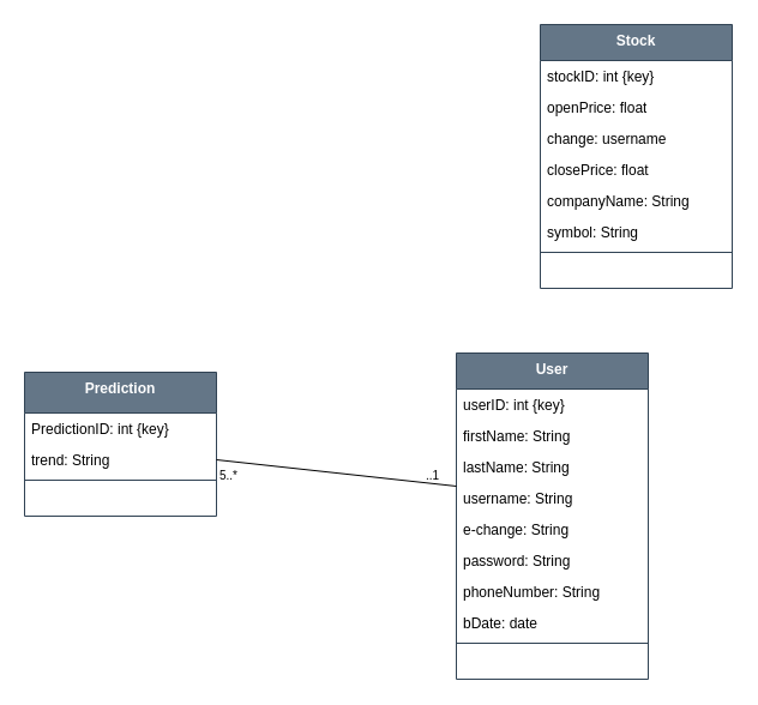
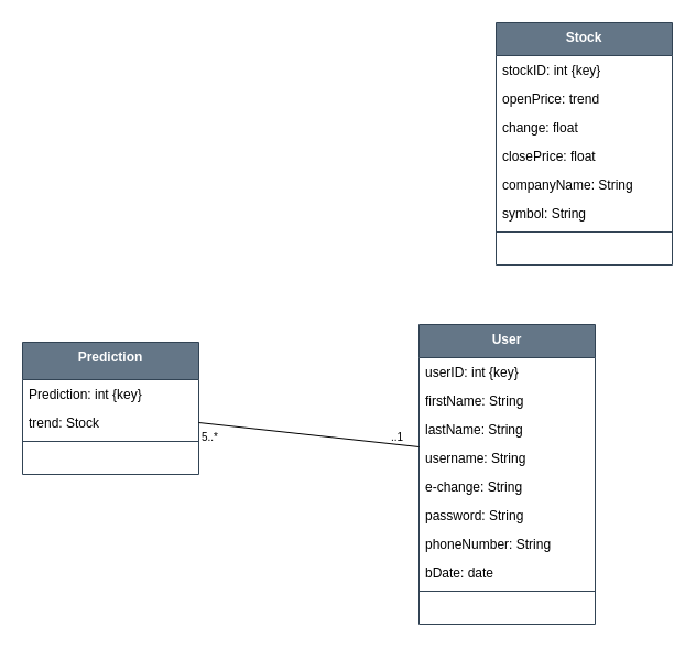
- <mxCell id="15" value="openPrice: float" style="text;strokeColor=none;fillColor=none;align=left;verticalAlign=top;spacingLeft=4;spacingRight=4;overflow=hidden;rotatable=0;points=[[0,0.5],[1,0.5]];portConstraint=eastwest;whiteSpace=wrap;html=1;" parent="13" vertex="1"><mxGeometry y="56" width="160" height="26" as="geometry" /></mxCell>
+ <mxCell id="15" value="openPrice: trend" style="text;strokeColor=none;fillColor=none;align=left;verticalAlign=top;spacingLeft=4;spacingRight=4;overflow=hidden;rotatable=0;points=[[0,0.5],[1,0.5]];portConstraint=eastwest;whiteSpace=wrap;html=1;" parent="13" vertex="1"><mxGeometry y="56" width="160" height="26" as="geometry" /></mxCell>
- <mxCell id="16" value="change: username" style="text;strokeColor=none;fillColor=none;align=left;verticalAlign=top;spacingLeft=4;spacingRight=4;overflow=hidden;rotatable=0;points=[[0,0.5],[1,0.5]];portConstraint=eastwest;whiteSpace=wrap;html=1;" parent="13" vertex="1"><mxGeometry y="82" width="160" height="26" as="geometry" /></mxCell>
+ <mxCell id="16" value="change: float" style="text;strokeColor=none;fillColor=none;align=left;verticalAlign=top;spacingLeft=4;spacingRight=4;overflow=hidden;rotatable=0;points=[[0,0.5],[1,0.5]];portConstraint=eastwest;whiteSpace=wrap;html=1;" parent="13" vertex="1"><mxGeometry y="82" width="160" height="26" as="geometry" /></mxCell>
- <mxCell id="23" value="PredictionID: int {key}" style="text;strokeColor=none;fillColor=none;align=left;verticalAlign=top;spacingLeft=4;spacingRight=4;overflow=hidden;rotatable=0;points=[[0,0.5],[1,0.5]];portConstraint=eastwest;whiteSpace=wrap;html=1;" parent="22" vertex="1"><mxGeometry y="34" width="160" height="26" as="geometry" /></mxCell>
+ <mxCell id="23" value="Prediction: int {key}" style="text;strokeColor=none;fillColor=none;align=left;verticalAlign=top;spacingLeft=4;spacingRight=4;overflow=hidden;rotatable=0;points=[[0,0.5],[1,0.5]];portConstraint=eastwest;whiteSpace=wrap;html=1;" parent="22" vertex="1"><mxGeometry y="34" width="160" height="26" as="geometry" /></mxCell>
- <mxCell id="24" value="trend: String" style="text;strokeColor=none;fillColor=none;align=left;verticalAlign=top;spacingLeft=4;spacingRight=4;overflow=hidden;rotatable=0;points=[[0,0.5],[1,0.5]];portConstraint=eastwest;whiteSpace=wrap;html=1;" parent="22" vertex="1"><mxGeometry y="60" width="160" height="26" as="geometry" /></mxCell>
+ <mxCell id="24" value="trend: Stock" style="text;strokeColor=none;fillColor=none;align=left;verticalAlign=top;spacingLeft=4;spacingRight=4;overflow=hidden;rotatable=0;points=[[0,0.5],[1,0.5]];portConstraint=eastwest;whiteSpace=wrap;html=1;" parent="22" vertex="1"><mxGeometry y="60" width="160" height="26" as="geometry" /></mxCell>
